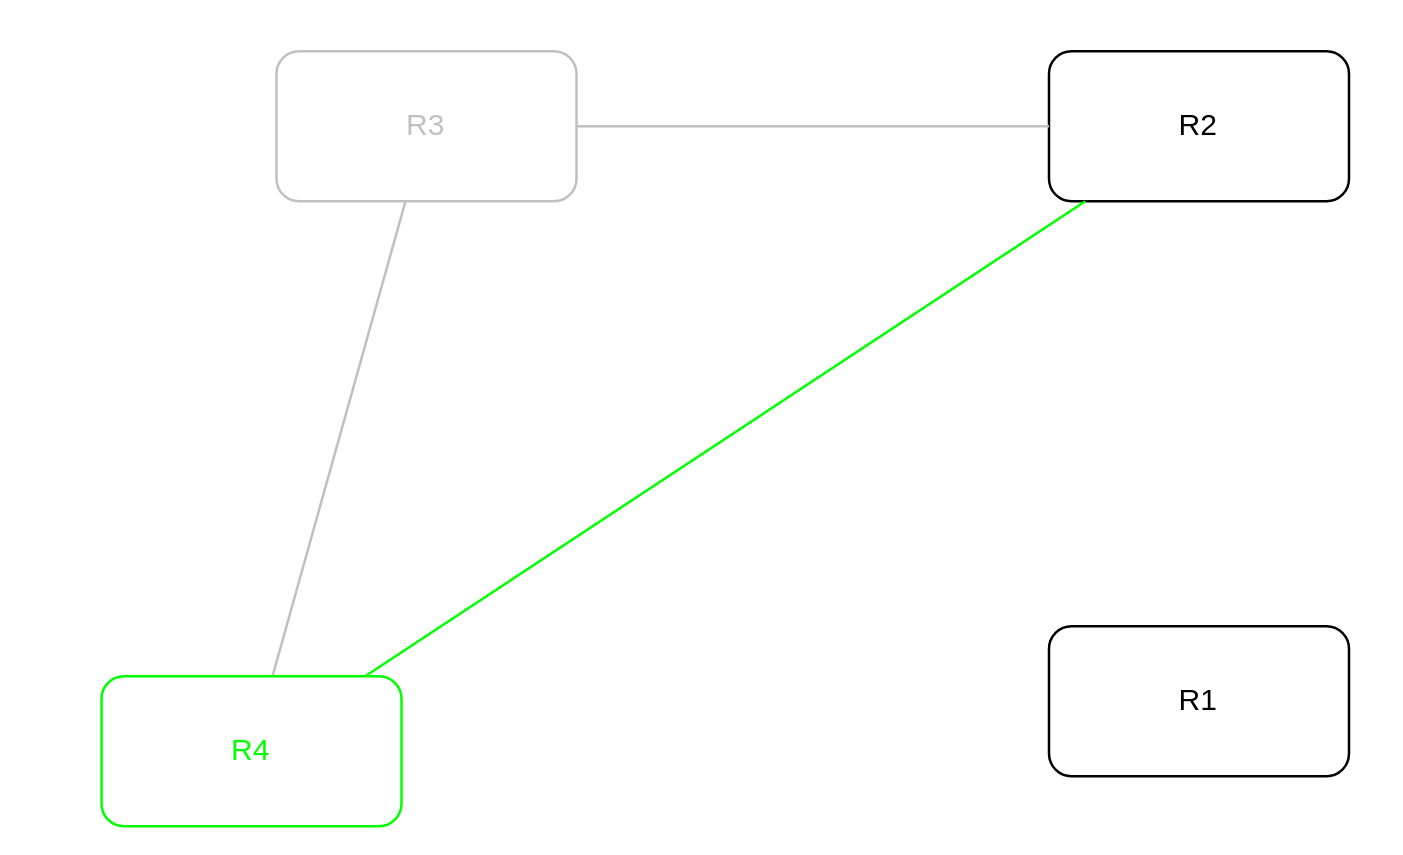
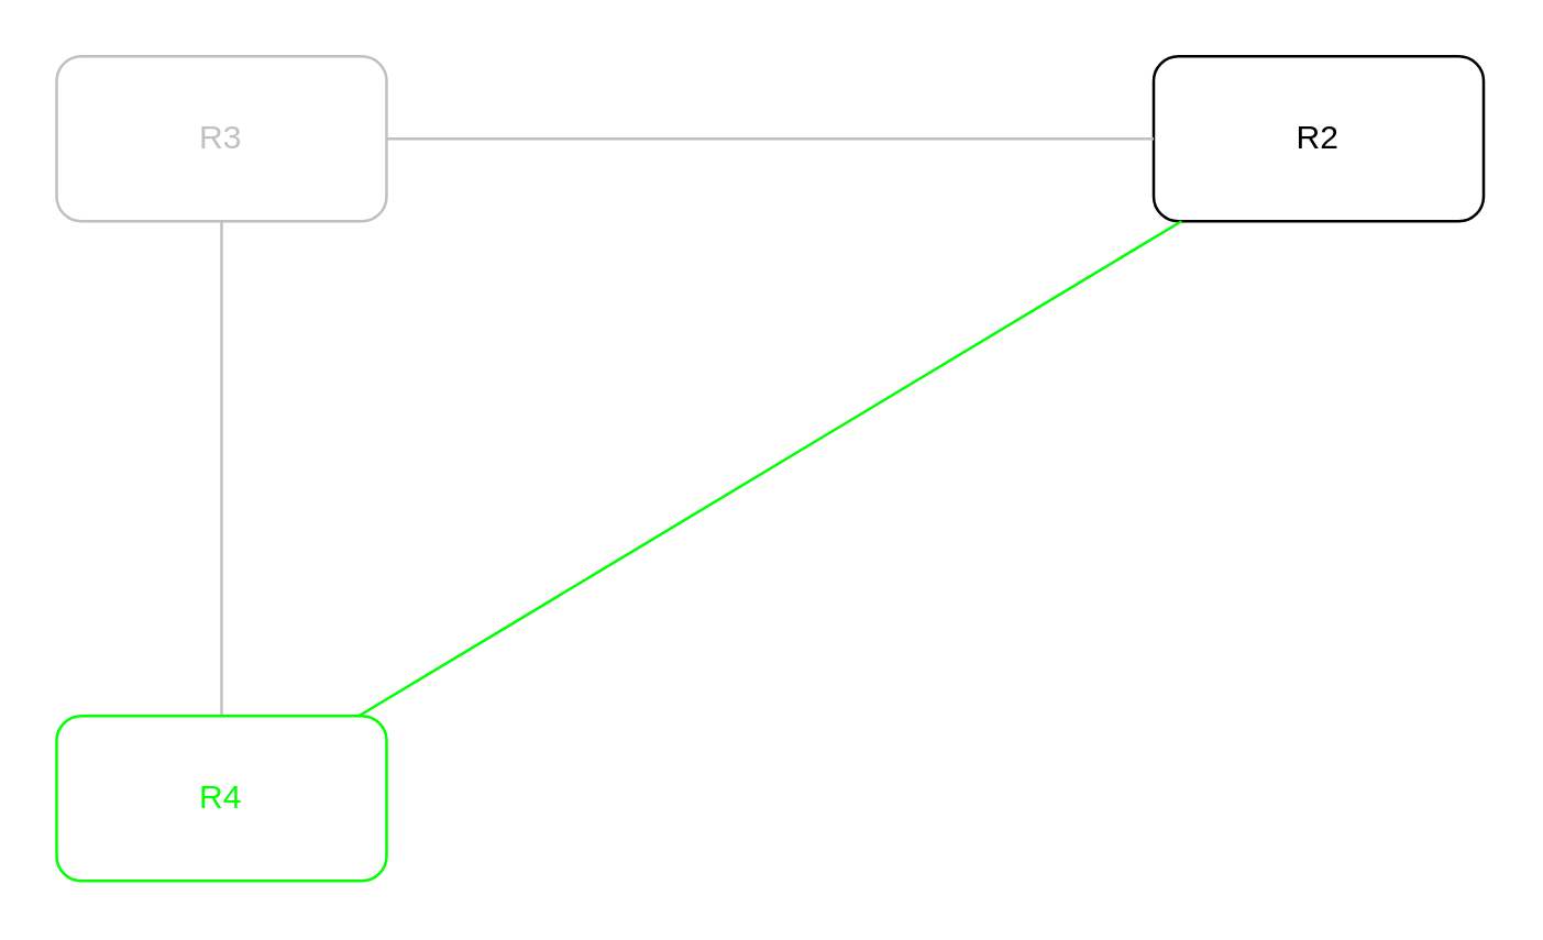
- <mxCell id="4" value="R3" style="rounded=1;whiteSpace=wrap;html=1;strokeColor=#C0C0C0;fontColor=#C0C0C0" parent="1" vertex="1"><mxGeometry x="110" y="20" width="120" height="60" as="geometry" /></mxCell>
+ <mxCell id="4" value="R3" style="rounded=1;whiteSpace=wrap;html=1;strokeColor=#C0C0C0;fontColor=#C0C0C0" parent="1" vertex="1"><mxGeometry x="20" y="20" width="120" height="60" as="geometry" /></mxCell>
- <mxCell id="2" value="R1" style="rounded=1;whiteSpace=wrap;html=1;" parent="1" vertex="1"><mxGeometry x="419" y="250" width="120" height="60" as="geometry" /></mxCell>
- <mxCell id="7" value="R4" style="rounded=1;whiteSpace=wrap;html=1;strokeColor=#00FF00;fontColor=#00FF00" parent="1" vertex="1"><mxGeometry x="40" y="270" width="120" height="60" as="geometry" /></mxCell>
+ <mxCell id="7" value="R4" style="rounded=1;whiteSpace=wrap;html=1;strokeColor=#00FF00;fontColor=#00FF00" parent="1" vertex="1"><mxGeometry x="20" y="260" width="120" height="60" as="geometry" /></mxCell>
